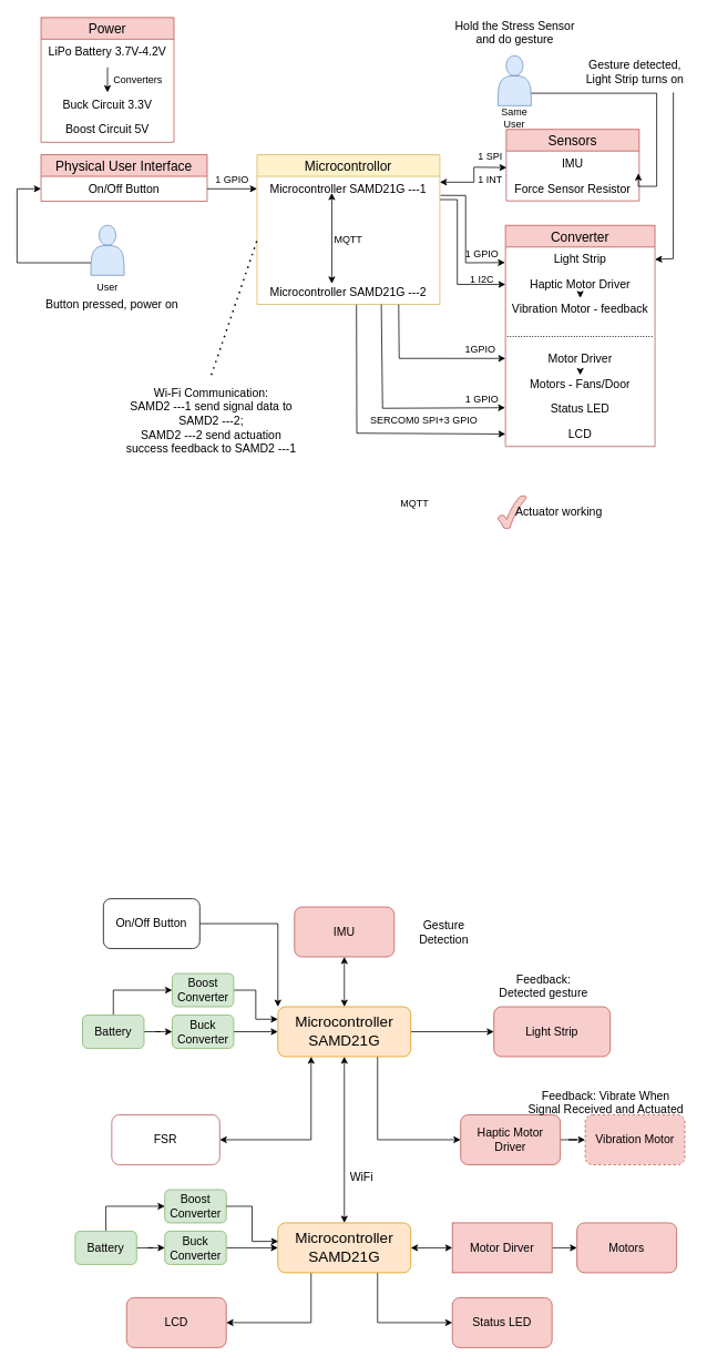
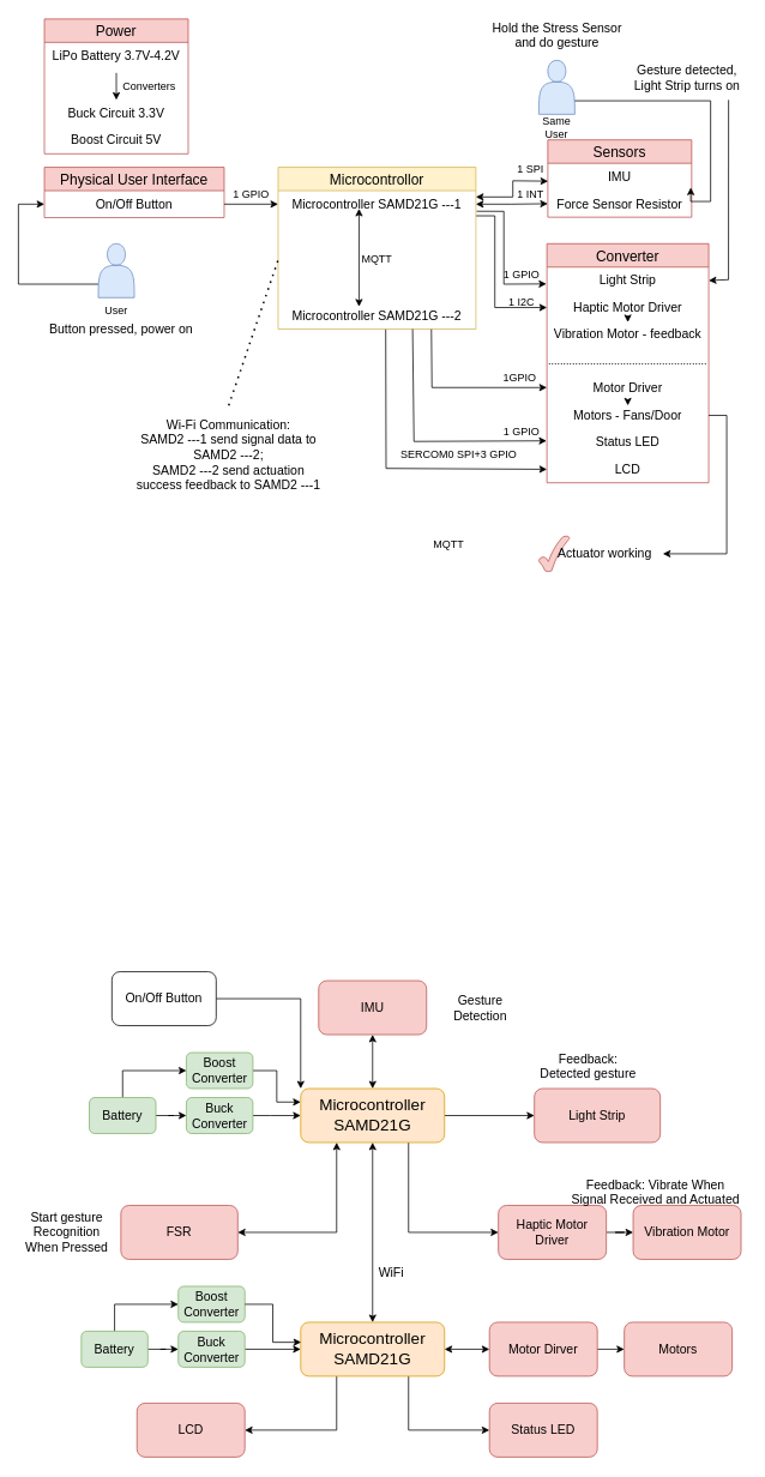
+ <mxCell id="30" value="" style="endArrow=classic;startArrow=classic;html=1;rounded=0;exitX=1;exitY=0.5;exitDx=0;exitDy=0;align=center;entryX=0;entryY=0.5;entryDx=0;entryDy=0;" edge="1" parent="1" source="3" target="11"><mxGeometry width="50" height="50" relative="1" as="geometry"><mxPoint x="578.91" y="310" as="sourcePoint" /><mxPoint x="598.91" y="240" as="targetPoint" /><Array as="points"><mxPoint x="568.91" y="226" /></Array></mxGeometry></mxCell>
+ <mxCell id="49" style="edgeStyle=orthogonalEdgeStyle;rounded=0;orthogonalLoop=1;jettySize=auto;html=1;exitX=1;exitY=0.5;exitDx=0;exitDy=0;entryX=1;entryY=0.5;entryDx=0;entryDy=0;" edge="1" parent="1" source="24" target="48"><mxGeometry relative="1" as="geometry" /></mxCell>
+ <mxCell id="86" value="&lt;font style=&quot;font-size: 14px;&quot;&gt;Start gesture Recognition When Pressed&lt;/font&gt;" style="text;html=1;align=center;verticalAlign=middle;whiteSpace=wrap;rounded=0;" vertex="1" parent="1"><mxGeometry x="24" y="1355" width="100" height="30" as="geometry" /></mxCell>
- <mxCell id="66" value="&lt;font style=&quot;font-size: 14px;&quot;&gt;FSR&lt;/font&gt;" style="rounded=1;whiteSpace=wrap;html=1;fillColor=#ffffff;strokeColor=#b85450;" vertex="1" parent="1"><mxGeometry x="134" y="1340" width="130" height="60" as="geometry" /></mxCell>
+ <mxCell id="66" value="&lt;font style=&quot;font-size: 14px;&quot;&gt;FSR&lt;/font&gt;" style="rounded=1;whiteSpace=wrap;html=1;fillColor=#f8cecc;strokeColor=#b85450;" vertex="1" parent="1"><mxGeometry x="134" y="1340" width="130" height="60" as="geometry" /></mxCell>
- <mxCell id="90" value="&lt;font style=&quot;font-size: 14px;&quot;&gt;Vibration Motor&lt;/font&gt;" style="rounded=1;whiteSpace=wrap;html=1;fillColor=#f8cecc;strokeColor=#b85450;dashed=1;" vertex="1" parent="1"><mxGeometry x="703.86" y="1340" width="120" height="60" as="geometry" /></mxCell>
+ <mxCell id="90" value="&lt;font style=&quot;font-size: 14px;&quot;&gt;Vibration Motor&lt;/font&gt;" style="rounded=1;whiteSpace=wrap;html=1;fillColor=#f8cecc;strokeColor=#b85450;" vertex="1" parent="1"><mxGeometry x="703.86" y="1340" width="120" height="60" as="geometry" /></mxCell>
- <mxCell id="76" value="&lt;font style=&quot;font-size: 14px;&quot;&gt;Motor Dirver&lt;/font&gt;" style="whiteSpace=wrap;html=1;fillColor=#f8cecc;strokeColor=#b85450;rounded=0;" vertex="1" parent="1"><mxGeometry x="544" y="1470" width="120" height="60" as="geometry" /></mxCell>
+ <mxCell id="76" value="&lt;font style=&quot;font-size: 14px;&quot;&gt;Motor Dirver&lt;/font&gt;" style="rounded=1;whiteSpace=wrap;html=1;fillColor=#f8cecc;strokeColor=#b85450;" vertex="1" parent="1"><mxGeometry x="544" y="1470" width="120" height="60" as="geometry" /></mxCell>
